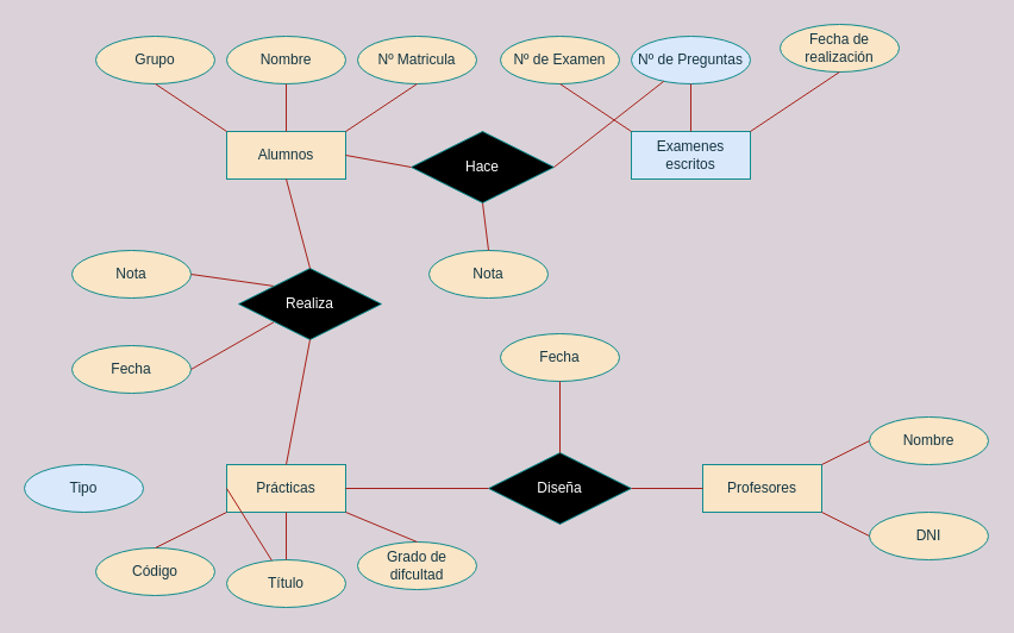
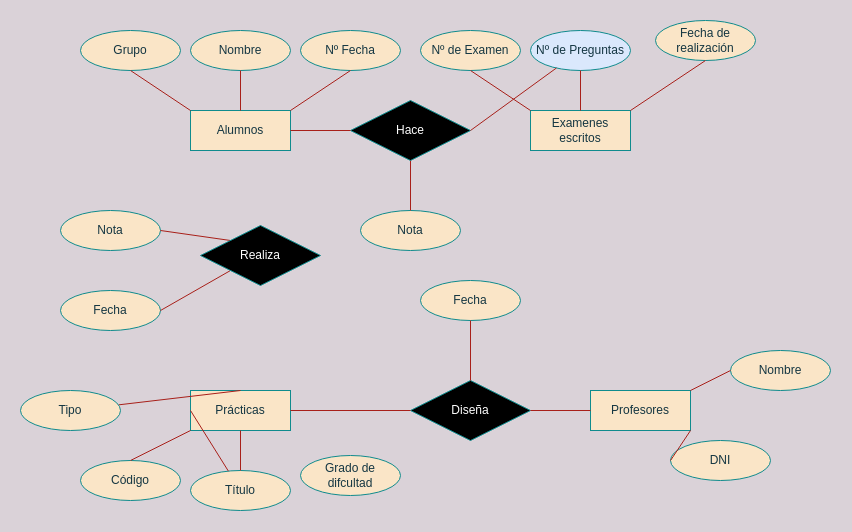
- <mxCell id="3" value="Nº Matricula" style="ellipse;whiteSpace=wrap;html=1;align=center;rounded=0;sketch=0;fontColor=#143642;strokeColor=#0F8B8D;fillColor=#FAE5C7;" vertex="1" parent="1"><mxGeometry x="300" y="30" width="100" height="40" as="geometry" /></mxCell>
+ <mxCell id="3" value="Nº Fecha" style="ellipse;whiteSpace=wrap;html=1;align=center;rounded=0;sketch=0;fontColor=#143642;strokeColor=#0F8B8D;fillColor=#FAE5C7;" vertex="1" parent="1"><mxGeometry x="300" y="30" width="100" height="40" as="geometry" /></mxCell>
- <mxCell id="9" value="Examenes escritos" style="whiteSpace=wrap;html=1;align=center;rounded=0;sketch=0;fontColor=#143642;strokeColor=#0F8B8D;fillColor=#dae8fc;" vertex="1" parent="1"><mxGeometry x="530" y="110" width="100" height="40" as="geometry" /></mxCell>
+ <mxCell id="9" value="Examenes escritos" style="whiteSpace=wrap;html=1;align=center;rounded=0;sketch=0;fontColor=#143642;strokeColor=#0F8B8D;fillColor=#FAE5C7;" vertex="1" parent="1"><mxGeometry x="530" y="110" width="100" height="40" as="geometry" /></mxCell>
- <mxCell id="34" value="&lt;font color=&quot;#ffffff&quot;&gt;Hace&lt;/font&gt;" style="shape=rhombus;perimeter=rhombusPerimeter;whiteSpace=wrap;html=1;align=center;rounded=0;sketch=0;fontColor=#143642;strokeColor=#0F8B8D;fillColor=#000000;" vertex="1" parent="1"><mxGeometry x="345" y="110" width="120" height="60" as="geometry" /></mxCell>
+ <mxCell id="34" value="&lt;font color=&quot;#ffffff&quot;&gt;Hace&lt;/font&gt;" style="shape=rhombus;perimeter=rhombusPerimeter;whiteSpace=wrap;html=1;align=center;rounded=0;sketch=0;fontColor=#143642;strokeColor=#0F8B8D;fillColor=#000000;" vertex="1" parent="1"><mxGeometry x="350" y="100" width="120" height="60" as="geometry" /></mxCell>
- <mxCell id="38" value="" style="endArrow=none;html=1;rounded=1;sketch=0;fontColor=#FFFFFF;strokeColor=#A8201A;fillColor=#FAE5C7;entryX=0.5;entryY=1;entryDx=0;entryDy=0;exitX=0.5;exitY=0;exitDx=0;exitDy=0;" edge="1" parent="1" source="35" target="2"><mxGeometry width="50" height="50" relative="1" as="geometry"><mxPoint x="220" y="240" as="sourcePoint" /><mxPoint x="240" y="190" as="targetPoint" /></mxGeometry></mxCell>
- <mxCell id="39" value="" style="endArrow=none;html=1;rounded=1;sketch=0;fontColor=#FFFFFF;strokeColor=#A8201A;fillColor=#FAE5C7;entryX=0.5;entryY=1;entryDx=0;entryDy=0;exitX=0.5;exitY=0;exitDx=0;exitDy=0;" edge="1" parent="1" source="18" target="35"><mxGeometry width="50" height="50" relative="1" as="geometry"><mxPoint x="220" y="310" as="sourcePoint" /><mxPoint x="270" y="260" as="targetPoint" /></mxGeometry></mxCell>
+ <mxCell id="39" value="" style="endArrow=none;html=1;rounded=1;sketch=0;fontColor=#FFFFFF;strokeColor=#A8201A;fillColor=#FAE5C7;exitX=0.5;exitY=0;exitDx=0;exitDy=0;" edge="1" parent="1" source="18" target="40"><mxGeometry width="50" height="50" relative="1" as="geometry"><mxPoint x="220" y="310" as="sourcePoint" /><mxPoint x="270" y="260" as="targetPoint" /></mxGeometry></mxCell>
- <mxCell id="40" value="Tipo" style="ellipse;whiteSpace=wrap;html=1;align=center;rounded=0;sketch=0;fontColor=#143642;strokeColor=#0F8B8D;fillColor=#dae8fc;" vertex="1" parent="1"><mxGeometry x="20" y="390" width="100" height="40" as="geometry" /></mxCell>
+ <mxCell id="40" value="Tipo" style="ellipse;whiteSpace=wrap;html=1;align=center;rounded=0;sketch=0;fontColor=#143642;strokeColor=#0F8B8D;fillColor=#FAE5C7;" vertex="1" parent="1"><mxGeometry x="20" y="390" width="100" height="40" as="geometry" /></mxCell>
- <mxCell id="24" value="" style="endArrow=none;html=1;rounded=1;sketch=0;fontColor=#143642;strokeColor=#A8201A;fillColor=#FAE5C7;entryX=0.5;entryY=0;entryDx=0;entryDy=0;exitX=1;exitY=1;exitDx=0;exitDy=0;" edge="1" parent="1" target="23" source="18"><mxGeometry width="50" height="50" relative="1" as="geometry"><mxPoint x="440" y="710" as="sourcePoint" /><mxPoint x="580" y="720" as="targetPoint" /></mxGeometry></mxCell>
- <mxCell id="30" value="DNI" style="ellipse;whiteSpace=wrap;html=1;align=center;rounded=0;sketch=0;fontColor=#143642;strokeColor=#0F8B8D;fillColor=#FAE5C7;" vertex="1" parent="1"><mxGeometry x="730" y="430" width="100" height="40" as="geometry" /></mxCell>
+ <mxCell id="30" value="DNI" style="ellipse;whiteSpace=wrap;html=1;align=center;rounded=0;sketch=0;fontColor=#143642;strokeColor=#0F8B8D;fillColor=#FAE5C7;" vertex="1" parent="1"><mxGeometry x="670" y="440" width="100" height="40" as="geometry" /></mxCell>
